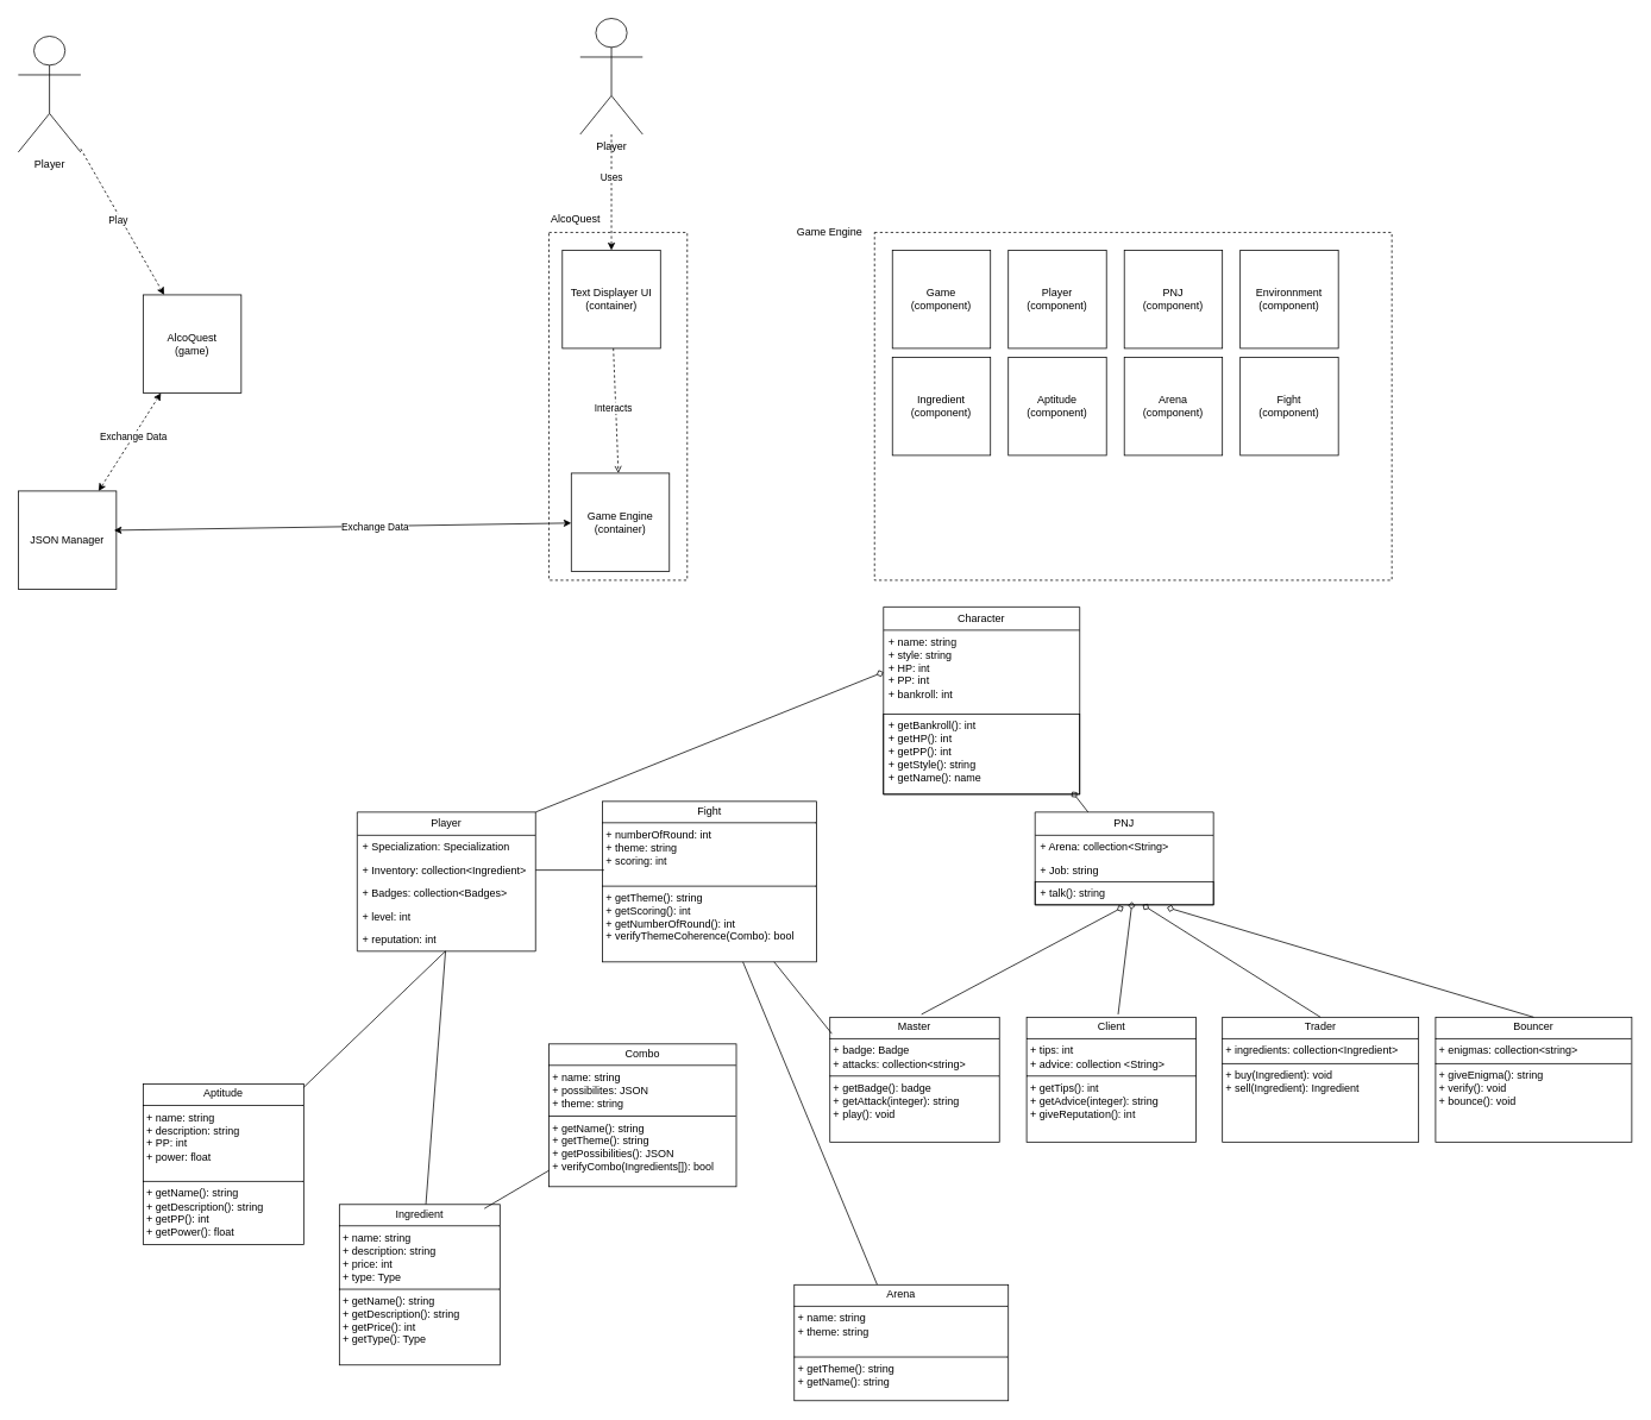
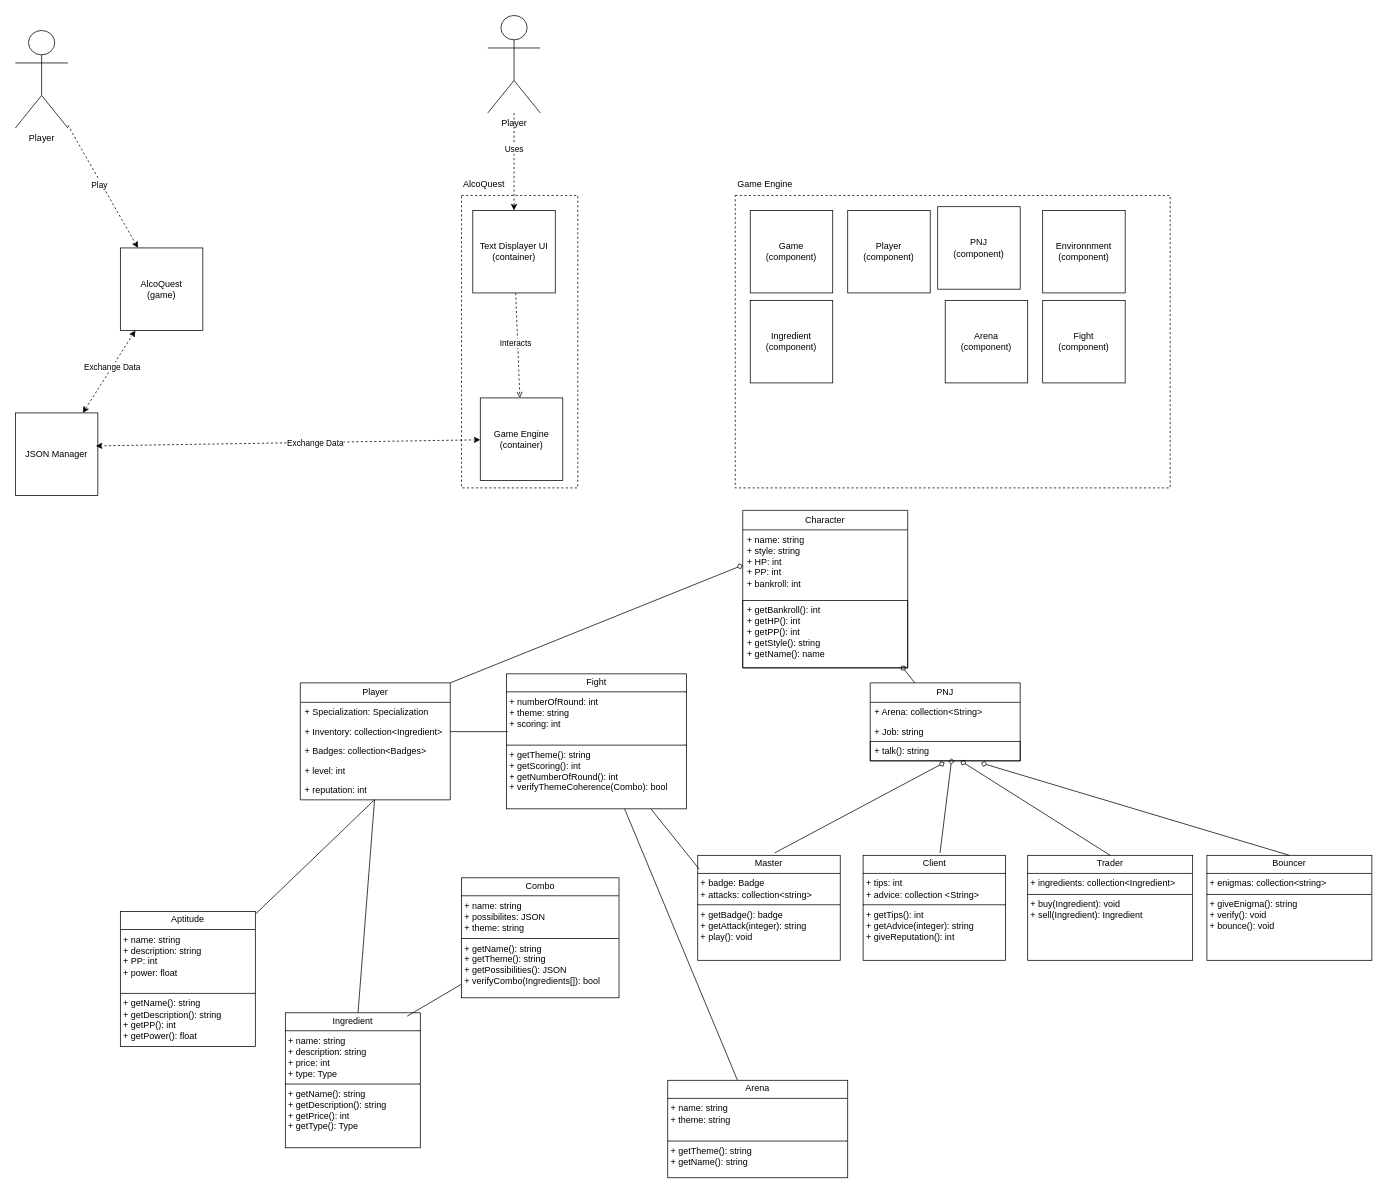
- <mxCell id="22" value="Game Engine" style="text;html=1;align=center;verticalAlign=middle;whiteSpace=wrap;rounded=0;" parent="1" vertex="1"><mxGeometry x="890" y="245" width="80" height="30" as="geometry" /></mxCell>
+ <mxCell id="22" value="Game Engine" style="text;html=1;align=center;verticalAlign=middle;whiteSpace=wrap;rounded=0;" parent="1" vertex="1"><mxGeometry x="980" y="230" width="80" height="30" as="geometry" /></mxCell>
- <mxCell id="27" value="PNJ&lt;div&gt;(component)&lt;/div&gt;" style="whiteSpace=wrap;html=1;aspect=fixed;" parent="1" vertex="1"><mxGeometry x="1260" y="280" width="110" height="110" as="geometry" /></mxCell>
+ <mxCell id="27" value="PNJ&lt;div&gt;(component)&lt;/div&gt;" style="whiteSpace=wrap;html=1;aspect=fixed;" parent="1" vertex="1"><mxGeometry x="1250" y="275" width="110" height="110" as="geometry" /></mxCell>
- <mxCell id="24" value="Aptitude&lt;div&gt;(component&lt;span style=&quot;background-color: transparent;&quot;&gt;)&lt;/span&gt;&lt;/div&gt;" style="whiteSpace=wrap;html=1;aspect=fixed;" parent="1" vertex="1"><mxGeometry x="1130" y="400" width="110" height="110" as="geometry" /></mxCell>
- <mxCell id="18" style="rounded=0;orthogonalLoop=1;jettySize=auto;html=1;entryX=0.976;entryY=0.4;entryDx=0;entryDy=0;entryPerimeter=0;dashed=0;startArrow=classic;startFill=1;" parent="1" source="14" target="11" edge="1"><mxGeometry relative="1" as="geometry" /></mxCell>
+ <mxCell id="18" style="rounded=0;orthogonalLoop=1;jettySize=auto;html=1;entryX=0.976;entryY=0.4;entryDx=0;entryDy=0;entryPerimeter=0;dashed=1;startArrow=classic;startFill=1;" parent="1" source="14" target="11" edge="1"><mxGeometry relative="1" as="geometry" /></mxCell>
